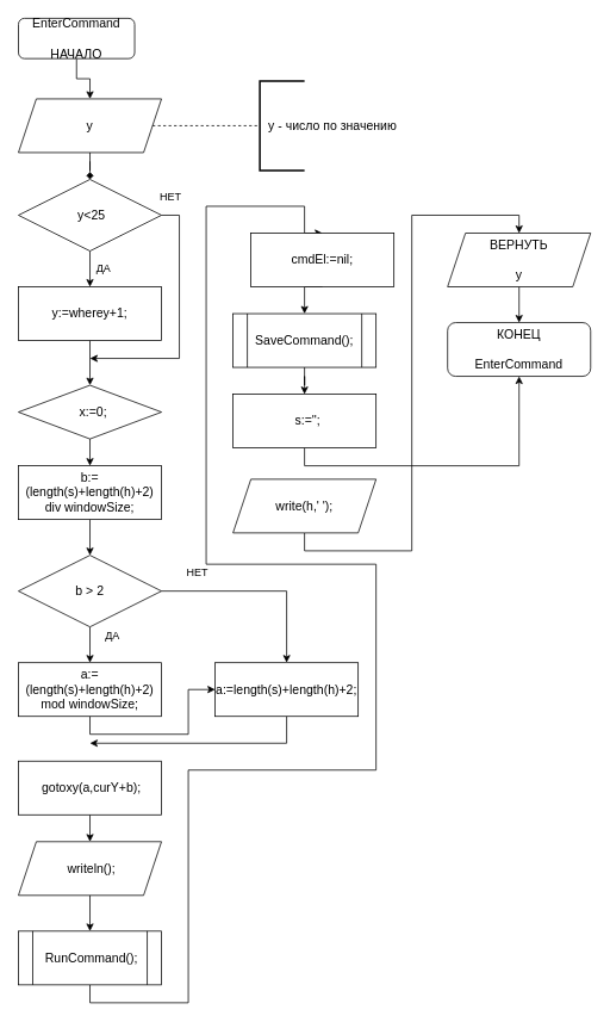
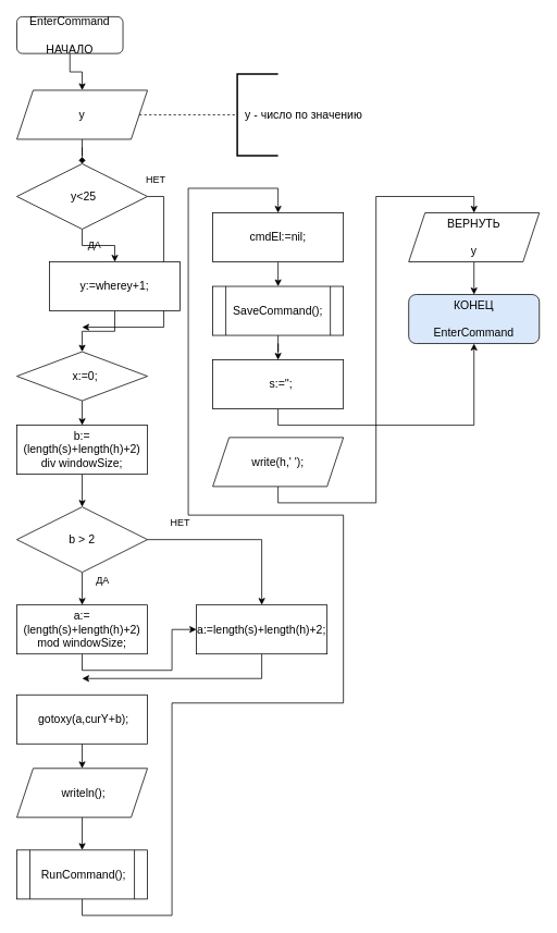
- <mxCell id="35" value="&lt;font style=&quot;font-size: 14px&quot;&gt;cmdEl:=nil;&lt;/font&gt;" style="rounded=0;whiteSpace=wrap;html=1;" vertex="1" parent="1"><mxGeometry x="280" y="260" width="160" height="60" as="geometry" /></mxCell>
+ <mxCell id="35" value="&lt;font style=&quot;font-size: 14px&quot;&gt;cmdEl:=nil;&lt;/font&gt;" style="rounded=0;whiteSpace=wrap;html=1;" vertex="1" parent="1"><mxGeometry x="260" y="260" width="160" height="60" as="geometry" /></mxCell>
- <mxCell id="8" value="&lt;font style=&quot;font-size: 14px&quot;&gt;y:=wherey+1;&lt;/font&gt;" style="rounded=0;whiteSpace=wrap;html=1;" vertex="1" parent="1"><mxGeometry x="20" y="320" width="160" height="60" as="geometry" /></mxCell>
+ <mxCell id="8" value="&lt;font style=&quot;font-size: 14px&quot;&gt;y:=wherey+1;&lt;/font&gt;" style="rounded=0;whiteSpace=wrap;html=1;" vertex="1" parent="1"><mxGeometry x="60" y="320" width="160" height="60" as="geometry" /></mxCell>
- <mxCell id="44" value="&lt;font style=&quot;font-size: 14px&quot;&gt;КОНЕЦ&lt;br&gt;&lt;br&gt;EnterCommand&lt;br&gt;&lt;/font&gt;" style="rounded=1;whiteSpace=wrap;html=1;" vertex="1" parent="1"><mxGeometry x="500" y="360" width="160" height="60" as="geometry" /></mxCell>
+ <mxCell id="44" value="&lt;font style=&quot;font-size: 14px&quot;&gt;КОНЕЦ&lt;br&gt;&lt;br&gt;EnterCommand&lt;br&gt;&lt;/font&gt;" style="rounded=1;whiteSpace=wrap;html=1;fillColor=#dae8fc;" vertex="1" parent="1"><mxGeometry x="500" y="360" width="160" height="60" as="geometry" /></mxCell>
